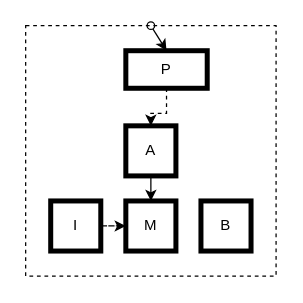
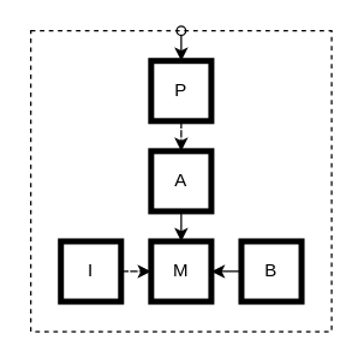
- <mxCell id="11" value="P" style="rounded=0;whiteSpace=wrap;html=1;strokeWidth=4;" vertex="1" parent="1"><mxGeometry x="100" y="40" width="65" height="30" as="geometry" /></mxCell>
+ <mxCell id="11" value="P" style="rounded=0;whiteSpace=wrap;html=1;strokeWidth=4;" vertex="1" parent="1"><mxGeometry x="100" y="40" width="40" height="40" as="geometry" /></mxCell>
+ <mxCell id="6" style="edgeStyle=orthogonalEdgeStyle;rounded=0;orthogonalLoop=1;jettySize=auto;html=1;entryX=1;entryY=0.5;entryDx=0;entryDy=0;" edge="1" parent="1" source="7" target="5"><mxGeometry relative="1" as="geometry" /></mxCell>
